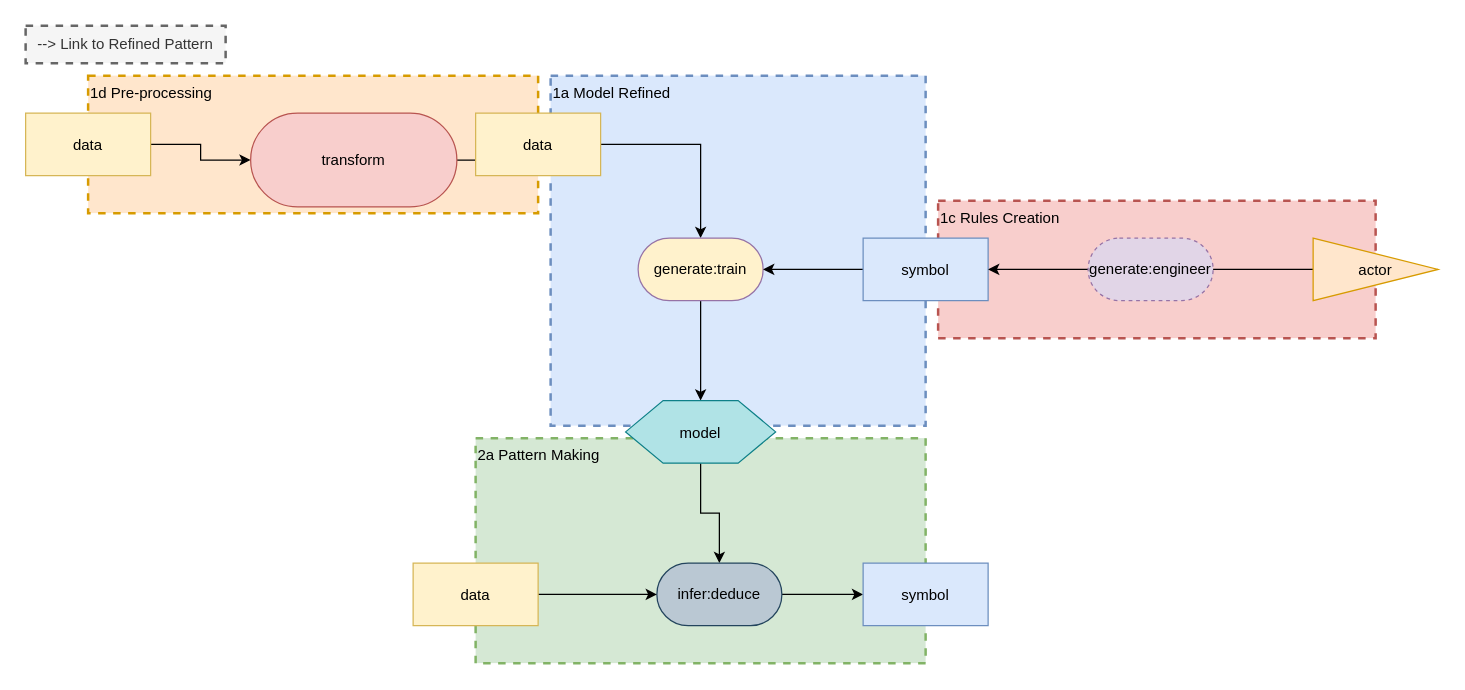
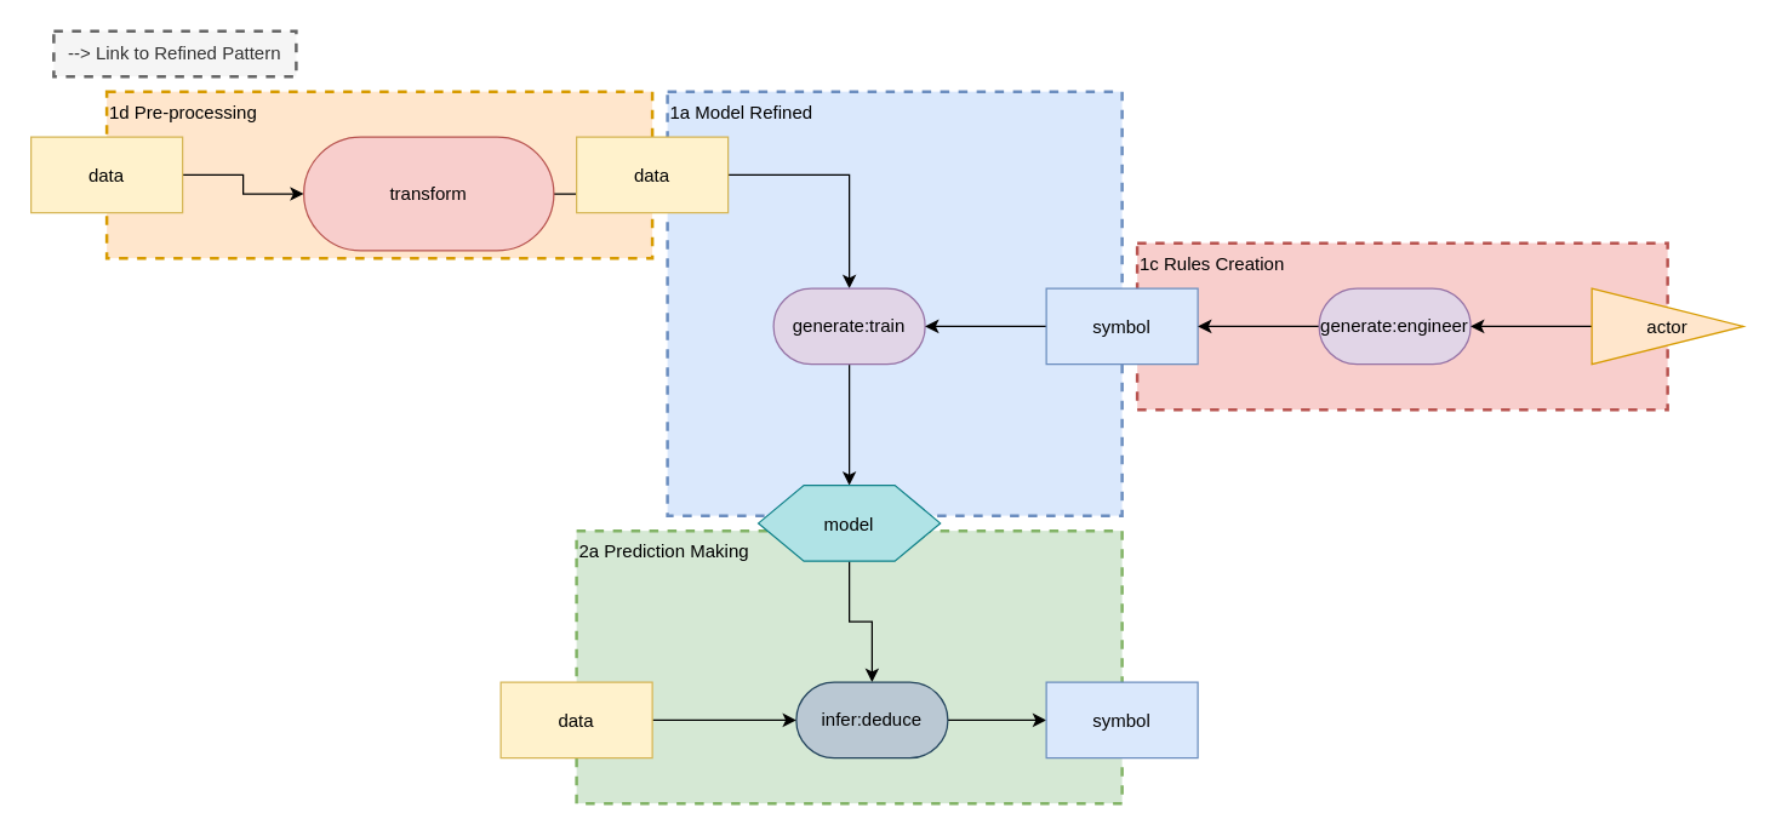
- <mxCell id="27" value="--&amp;gt; Link to Refined Pattern" style="text;html=1;align=center;verticalAlign=middle;whiteSpace=wrap;rounded=0;dashed=1;fillColor=#f5f5f5;fontColor=#333333;strokeColor=#666666;strokeWidth=2;" parent="1" name="text" vertex="1"><mxGeometry x="20" y="20" width="160" height="30" as="geometry" /></mxCell>
+ <mxCell id="27" value="--&amp;gt; Link to Refined Pattern" style="text;html=1;align=center;verticalAlign=middle;whiteSpace=wrap;rounded=0;dashed=1;fillColor=#f5f5f5;fontColor=#333333;strokeColor=#666666;strokeWidth=2;" parent="1" name="text" vertex="1"><mxGeometry x="35" y="20" width="160" height="30" as="geometry" /></mxCell>
- <mxCell id="13" value="generate:train" style="rounded=1;whiteSpace=wrap;html=1;arcSize=50;fillColor=#fff2cc;strokeColor=#9673a6;" parent="1" name="generate:train" vertex="1"><mxGeometry x="510" y="190" width="100" height="50" as="geometry" /></mxCell>
+ <mxCell id="13" value="generate:train" style="rounded=1;whiteSpace=wrap;html=1;arcSize=50;fillColor=#e1d5e7;strokeColor=#9673a6;" parent="1" name="generate:train" vertex="1"><mxGeometry x="510" y="190" width="100" height="50" as="geometry" /></mxCell>
- <mxCell id="17" value="generate:engineer" style="rounded=1;whiteSpace=wrap;html=1;arcSize=50;fillColor=#e1d5e7;strokeColor=#9673a6;dashed=1;" parent="1" name="generate:engineer" vertex="1"><mxGeometry x="870" y="190" width="100" height="50" as="geometry" /></mxCell>
+ <mxCell id="17" value="generate:engineer" style="rounded=1;whiteSpace=wrap;html=1;arcSize=50;fillColor=#e1d5e7;strokeColor=#9673a6;" parent="1" name="generate:engineer" vertex="1"><mxGeometry x="870" y="190" width="100" height="50" as="geometry" /></mxCell>
- <mxCell id="18" style="edgeStyle=orthogonalEdgeStyle;rounded=0;orthogonalLoop=1;jettySize=auto;html=1;entryX=1;entryY=0.5;entryDx=0;entryDy=0;endArrow=none;" parent="1" source="19" target="17" edge="1"><mxGeometry relative="1" as="geometry" /></mxCell>
+ <mxCell id="18" style="edgeStyle=orthogonalEdgeStyle;rounded=0;orthogonalLoop=1;jettySize=auto;html=1;entryX=1;entryY=0.5;entryDx=0;entryDy=0;" parent="1" source="19" target="17" edge="1"><mxGeometry relative="1" as="geometry" /></mxCell>
- <mxCell id="2" value="2a Pattern Making" style="text;html=1;align=left;verticalAlign=top;whiteSpace=wrap;rounded=0;dashed=1;fillColor=#d5e8d4;strokeColor=#82b366;strokeWidth=2;" parent="1" name="text" vertex="1"><mxGeometry x="380" y="350" width="360" height="180" as="geometry" /></mxCell>
+ <mxCell id="2" value="2a Prediction Making" style="text;html=1;align=left;verticalAlign=top;whiteSpace=wrap;rounded=0;dashed=1;fillColor=#d5e8d4;strokeColor=#82b366;strokeWidth=2;" parent="1" name="text" vertex="1"><mxGeometry x="380" y="350" width="360" height="180" as="geometry" /></mxCell>
